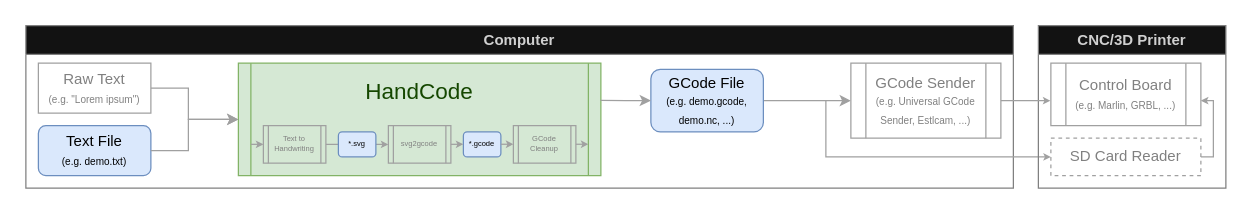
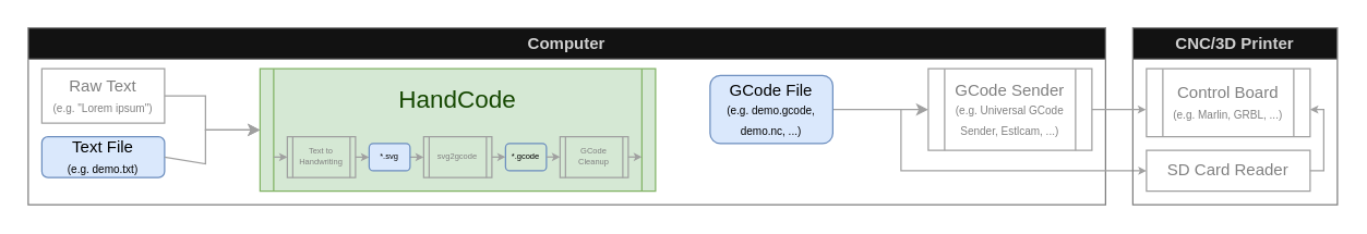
- <mxCell id="22" style="edgeStyle=orthogonalEdgeStyle;rounded=0;orthogonalLoop=1;jettySize=auto;html=1;exitX=0.999;exitY=0.332;exitDx=0;exitDy=0;entryX=0;entryY=0.5;entryDx=0;entryDy=0;strokeColor=#a0a0a0;exitPerimeter=0;" edge="1" parent="2" source="5" target="9"><mxGeometry relative="1" as="geometry"><mxPoint x="470" y="79.9" as="sourcePoint" /><mxPoint x="500" y="79.9" as="targetPoint" /><Array as="points" /></mxGeometry></mxCell>
- <mxCell id="10" style="edgeStyle=orthogonalEdgeStyle;rounded=0;orthogonalLoop=1;jettySize=auto;html=1;exitX=1;exitY=0.5;exitDx=0;exitDy=0;entryX=0;entryY=0.5;entryDx=0;entryDy=0;endSize=3;strokeColor=#A0a0a0;endArrow=none;" edge="1" parent="2" source="11" target="15"><mxGeometry relative="1" as="geometry" /></mxCell>
+ <mxCell id="10" style="edgeStyle=orthogonalEdgeStyle;rounded=0;orthogonalLoop=1;jettySize=auto;html=1;exitX=1;exitY=0.5;exitDx=0;exitDy=0;entryX=0;entryY=0.5;entryDx=0;entryDy=0;endSize=3;strokeColor=#A0a0a0;" edge="1" parent="2" source="11" target="15"><mxGeometry relative="1" as="geometry" /></mxCell>
- <mxCell id="16" value="*.gcode" style="rounded=1;whiteSpace=wrap;html=1;strokeColor=#6c8ebf;fontSize=6;fillColor=#dae8fc;" vertex="1" parent="2"><mxGeometry x="350" y="85" width="30" height="20" as="geometry" /></mxCell>
+ <mxCell id="16" value="*.gcode" style="rounded=1;whiteSpace=wrap;html=1;strokeColor=#6c8ebf;fontSize=6;fillColor=#d5e8d4;" vertex="1" parent="2"><mxGeometry x="350" y="85" width="30" height="20" as="geometry" /></mxCell>
- <mxCell id="4" value="Text File&lt;br&gt;&lt;font style=&quot;font-size: 8px;&quot;&gt;(e.g. demo.txt)&lt;/font&gt;" style="rounded=1;whiteSpace=wrap;html=1;strokeColor=#6c8ebf;fillColor=#dae8fc;" vertex="1" parent="2"><mxGeometry x="10" y="80" width="90" height="40" as="geometry" /></mxCell>
+ <mxCell id="4" value="Text File&lt;br&gt;&lt;font style=&quot;font-size: 8px;&quot;&gt;(e.g. demo.txt)&lt;/font&gt;" style="rounded=1;whiteSpace=wrap;html=1;strokeColor=#6c8ebf;fillColor=#dae8fc;" vertex="1" parent="2"><mxGeometry x="10" y="80" width="90" height="30" as="geometry" /></mxCell>
- <mxCell id="25" value="SD Card Reader" style="rounded=0;whiteSpace=wrap;html=1;fontColor=#808080;strokeColor=#a0a0a0;dashed=1;" vertex="1" parent="24"><mxGeometry x="10" y="90" width="120" height="30" as="geometry" /></mxCell>
+ <mxCell id="25" value="SD Card Reader" style="rounded=0;whiteSpace=wrap;html=1;fontColor=#808080;strokeColor=#a0a0a0;" vertex="1" parent="24"><mxGeometry x="10" y="90" width="120" height="30" as="geometry" /></mxCell>
